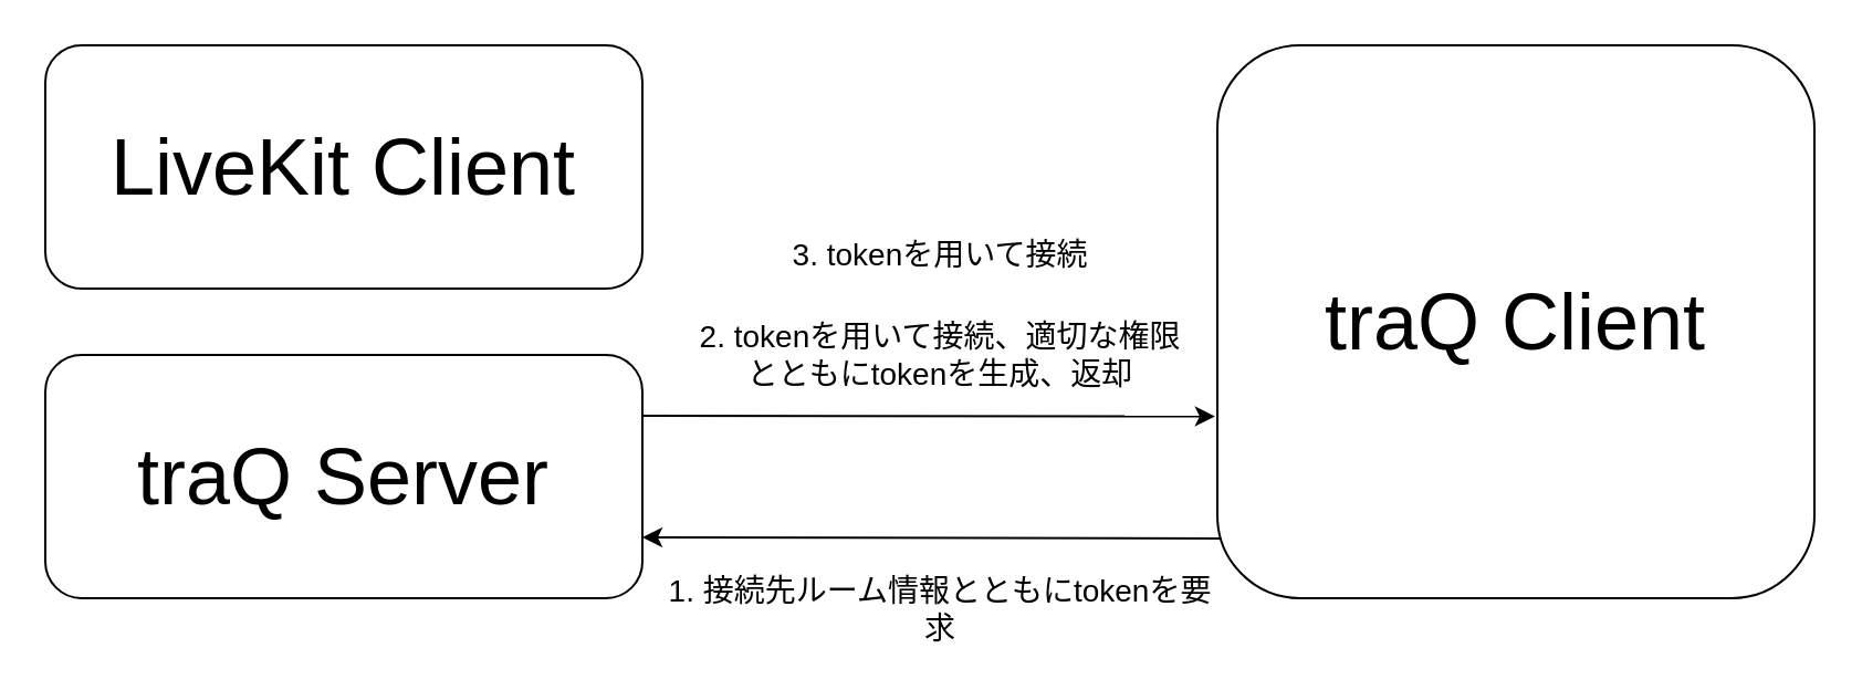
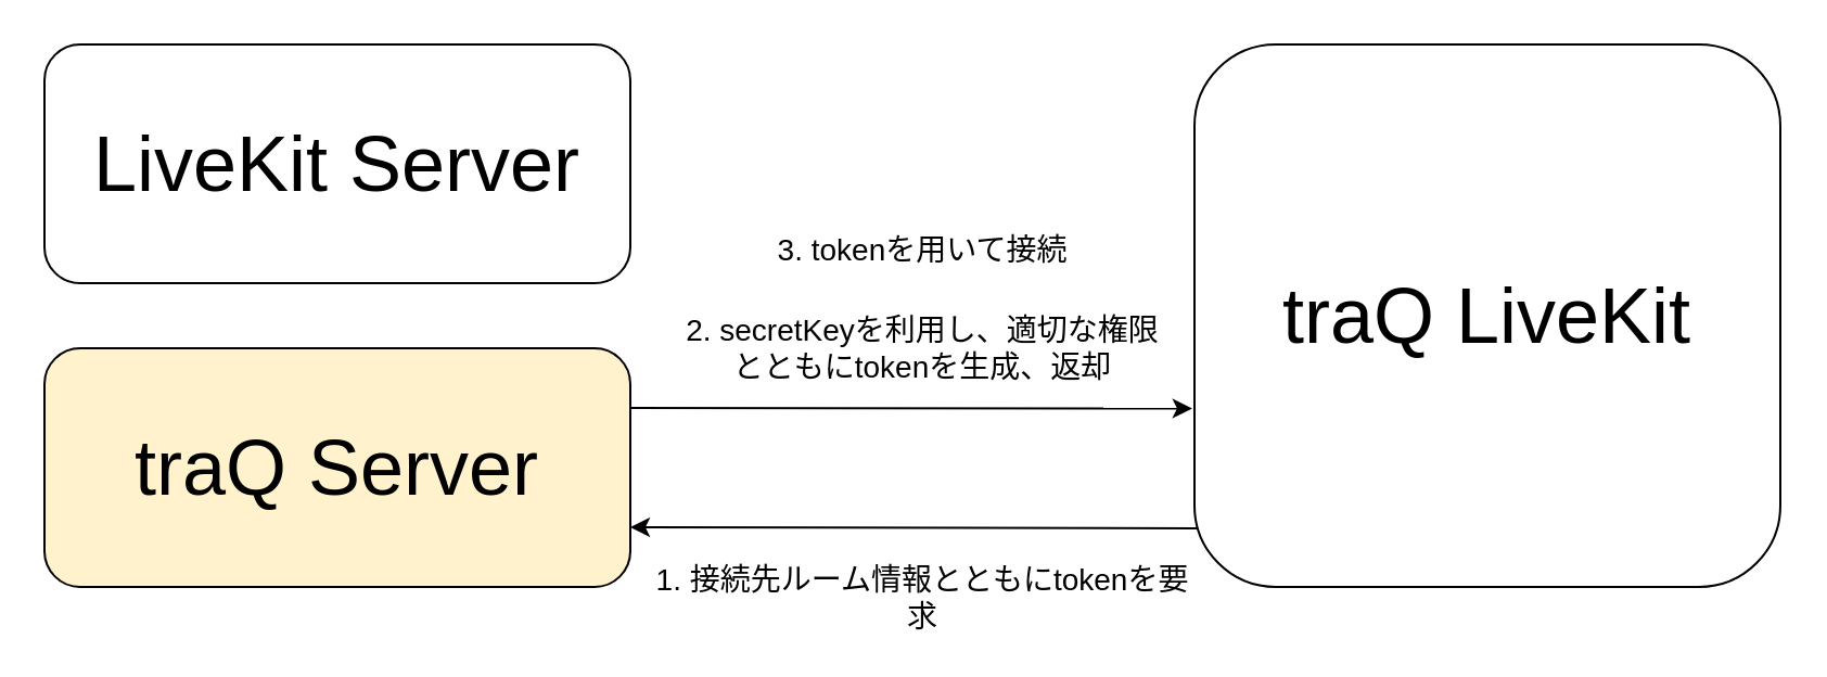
- <mxCell id="3" value="&lt;font style=&quot;font-size: 36px&quot;&gt;LiveKit Client&lt;/font&gt;" style="rounded=1;whiteSpace=wrap;html=1;" parent="2" vertex="1"><mxGeometry width="270" height="110" as="geometry" /></mxCell>
+ <mxCell id="3" value="&lt;font style=&quot;font-size: 36px&quot;&gt;LiveKit Server&lt;/font&gt;" style="rounded=1;whiteSpace=wrap;html=1;" parent="2" vertex="1"><mxGeometry width="270" height="110" as="geometry" /></mxCell>
- <mxCell id="5" value="&lt;font style=&quot;font-size: 36px&quot;&gt;traQ Client&lt;/font&gt;" style="rounded=1;whiteSpace=wrap;html=1;" parent="2" vertex="1"><mxGeometry x="530" width="270" height="250" as="geometry" /></mxCell>
+ <mxCell id="5" value="&lt;font style=&quot;font-size: 36px&quot;&gt;traQ LiveKit&lt;/font&gt;" style="rounded=1;whiteSpace=wrap;html=1;" parent="2" vertex="1"><mxGeometry x="530" width="270" height="250" as="geometry" /></mxCell>
- <mxCell id="9" value="&lt;font style=&quot;font-size: 14px&quot;&gt;2. tokenを用いて接続、適切な権限とともにtokenを生成、返却&lt;/font&gt;" style="text;html=1;strokeColor=none;fillColor=none;align=center;verticalAlign=middle;whiteSpace=wrap;rounded=0;" vertex="1" parent="2"><mxGeometry x="290" y="120" width="230" height="40" as="geometry" /></mxCell>
+ <mxCell id="9" value="&lt;font style=&quot;font-size: 14px&quot;&gt;2. secretKeyを利用し、適切な権限とともにtokenを生成、返却&lt;/font&gt;" style="text;html=1;strokeColor=none;fillColor=none;align=center;verticalAlign=middle;whiteSpace=wrap;rounded=0;" vertex="1" parent="2"><mxGeometry x="290" y="120" width="230" height="40" as="geometry" /></mxCell>
- <mxCell id="4" value="&lt;font style=&quot;font-size: 36px&quot;&gt;traQ Server&lt;/font&gt;" style="rounded=1;whiteSpace=wrap;html=1;" parent="2" vertex="1"><mxGeometry y="140" width="270" height="110" as="geometry" /></mxCell>
+ <mxCell id="4" value="&lt;font style=&quot;font-size: 36px&quot;&gt;traQ Server&lt;/font&gt;" style="rounded=1;whiteSpace=wrap;html=1;fillColor=#fff2cc;" parent="2" vertex="1"><mxGeometry y="140" width="270" height="110" as="geometry" /></mxCell>
